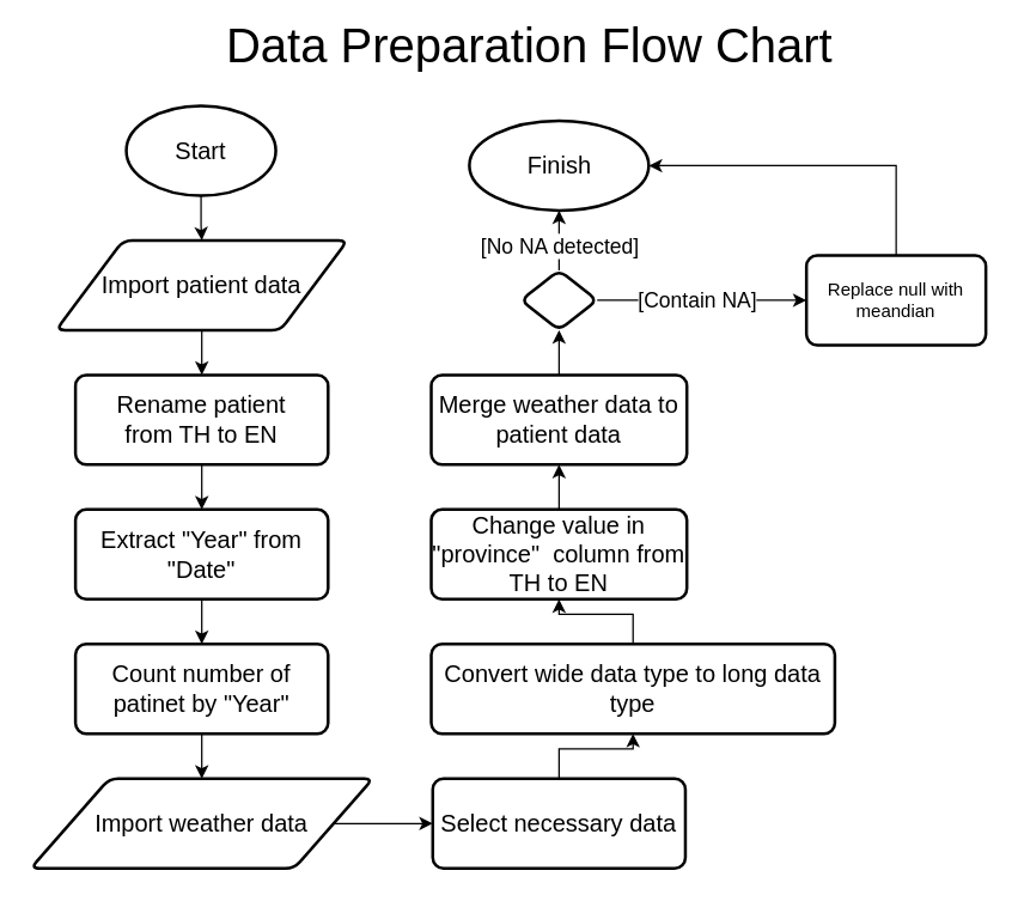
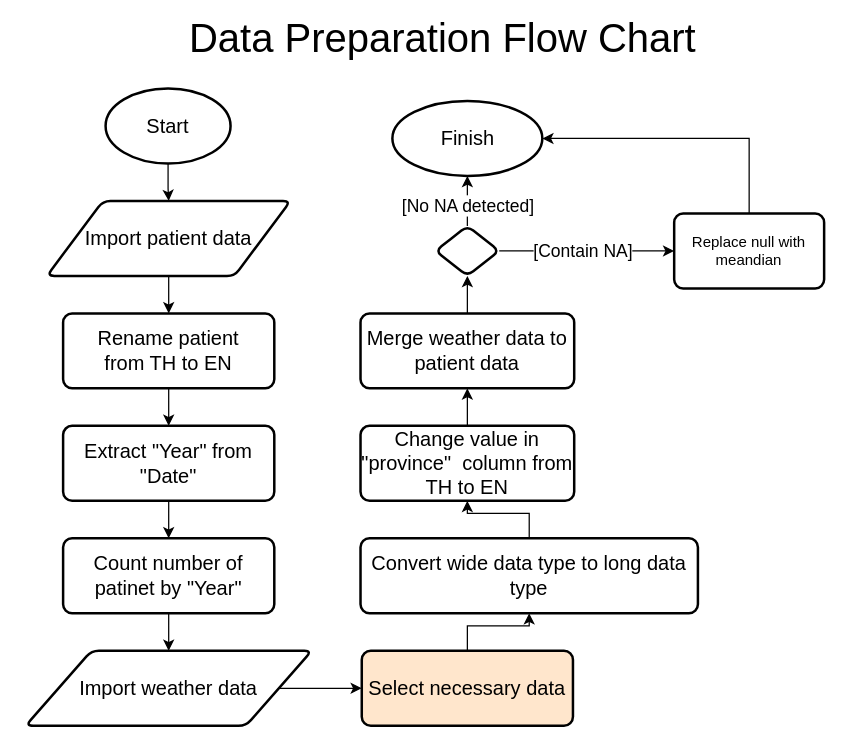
- <mxCell id="15" value="&lt;span style=&quot;font-size: 16px&quot;&gt;Select necessary data&lt;/span&gt;" style="whiteSpace=wrap;html=1;rounded=1;strokeWidth=2;arcSize=12;" vertex="1" parent="1"><mxGeometry x="289" y="520" width="169" height="60" as="geometry" /></mxCell>
+ <mxCell id="15" value="&lt;span style=&quot;font-size: 16px&quot;&gt;Select necessary data&lt;/span&gt;" style="whiteSpace=wrap;html=1;rounded=1;strokeWidth=2;arcSize=12;fillColor=#ffe6cc;" vertex="1" parent="1"><mxGeometry x="289" y="520" width="169" height="60" as="geometry" /></mxCell>
